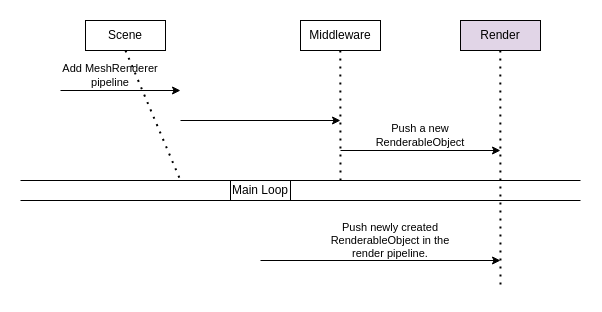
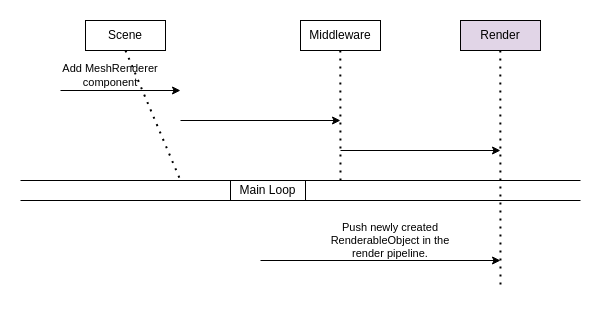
- <mxCell id="9" value="Add MeshRenderer pipeline" style="text;html=1;strokeColor=none;fillColor=none;align=center;verticalAlign=middle;whiteSpace=wrap;rounded=0;fontSize=11;" vertex="1" parent="1"><mxGeometry x="60" y="60" width="100" height="30" as="geometry" /></mxCell>
+ <mxCell id="9" value="Add MeshRenderer component" style="text;html=1;strokeColor=none;fillColor=none;align=center;verticalAlign=middle;whiteSpace=wrap;rounded=0;fontSize=11;" vertex="1" parent="1"><mxGeometry x="60" y="60" width="100" height="30" as="geometry" /></mxCell>
- <mxCell id="12" value="Push a new RenderableObject" style="text;html=1;strokeColor=none;fillColor=none;align=center;verticalAlign=middle;whiteSpace=wrap;rounded=0;fontSize=11;" vertex="1" parent="1"><mxGeometry x="370" y="120" width="100" height="30" as="geometry" /></mxCell>
- <mxCell id="15" value="Main Loop" style="rounded=0;whiteSpace=wrap;html=1;fontSize=12;" vertex="1" parent="1"><mxGeometry x="230" y="180" width="60" height="20" as="geometry" /></mxCell>
+ <mxCell id="15" value="Main Loop" style="rounded=0;whiteSpace=wrap;html=1;fontSize=12;" vertex="1" parent="1"><mxGeometry x="230" y="180" width="75" height="20" as="geometry" /></mxCell>
